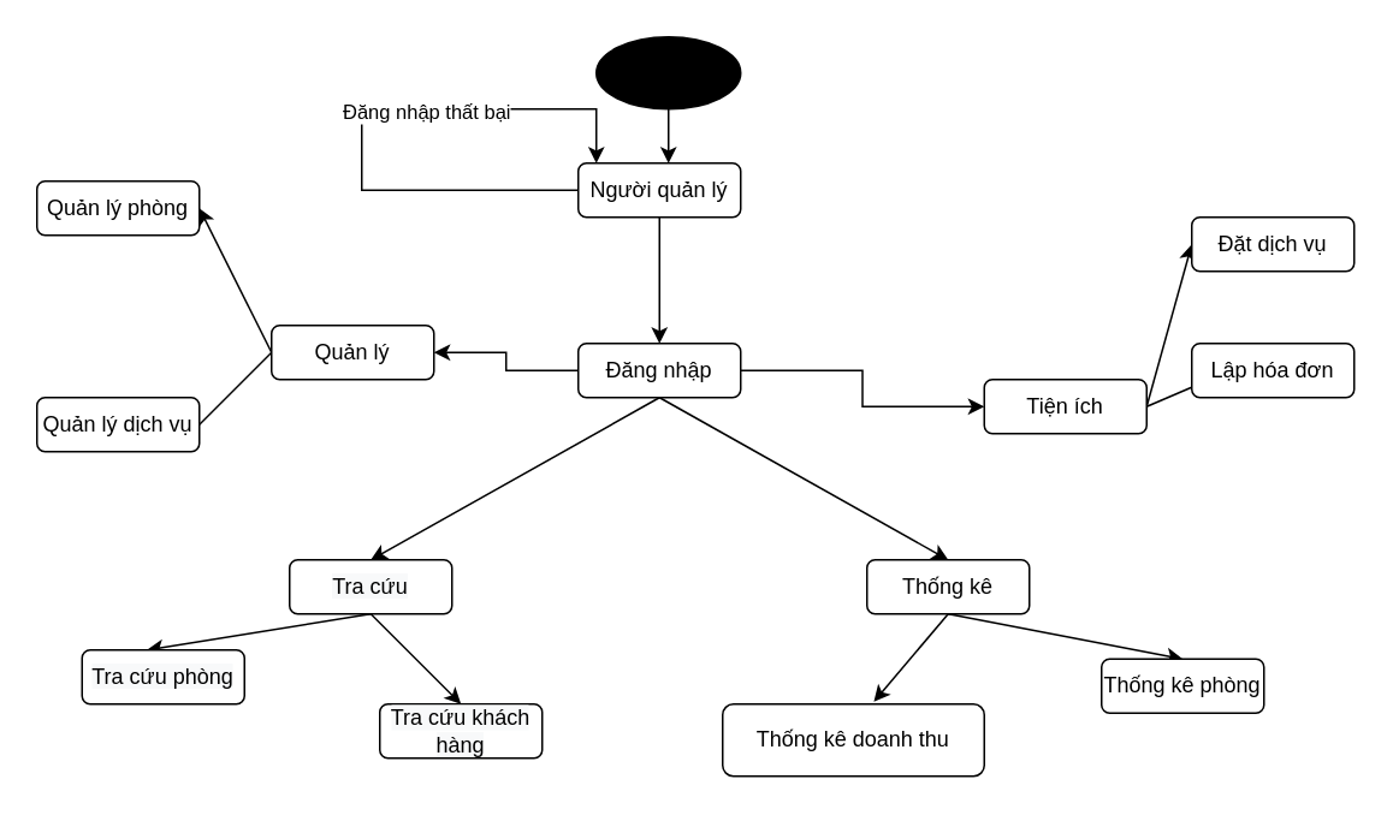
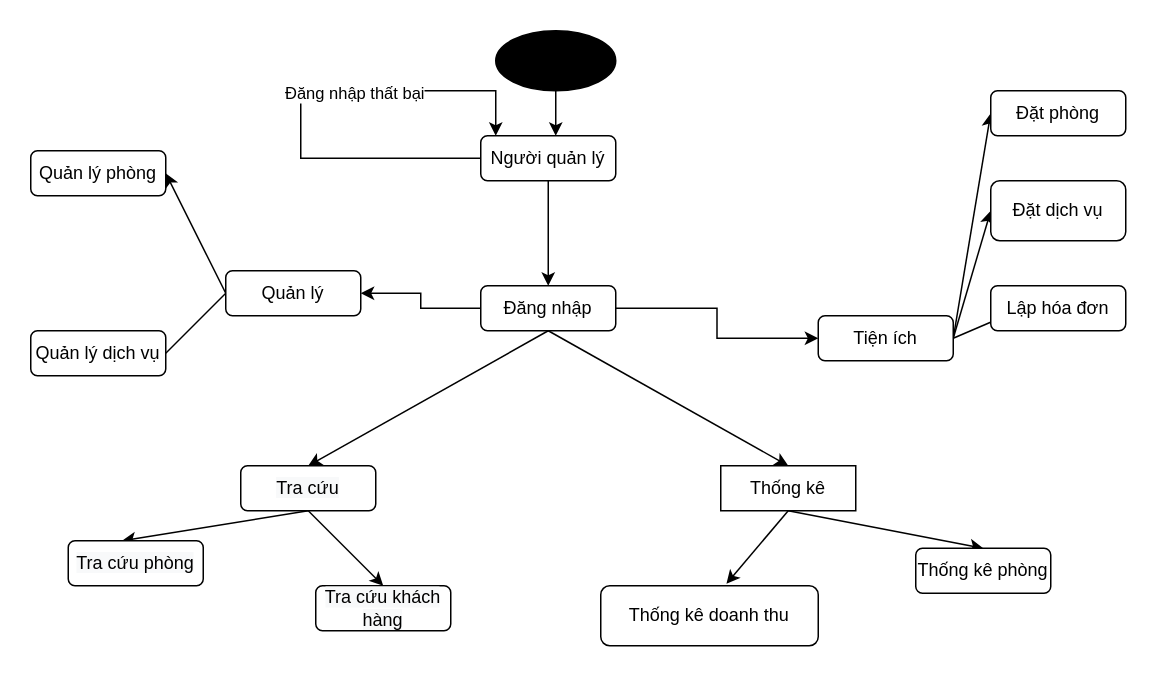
+ <mxCell id="28" value="Đặt phòng" style="rounded=1;whiteSpace=wrap;html=1;fillColor=#FFFFFF;" vertex="1" parent="1"><mxGeometry x="660" y="60" width="90" height="30" as="geometry" /></mxCell>
- <mxCell id="29" value="Đặt dịch vụ" style="rounded=1;whiteSpace=wrap;html=1;fillColor=#FFFFFF;" vertex="1" parent="1"><mxGeometry x="660" y="120" width="90" height="30" as="geometry" /></mxCell>
+ <mxCell id="29" value="Đặt dịch vụ" style="rounded=1;whiteSpace=wrap;html=1;fillColor=#FFFFFF;" vertex="1" parent="1"><mxGeometry x="660" y="120" width="90" height="40" as="geometry" /></mxCell>
+ <mxCell id="17" style="edgeStyle=none;rounded=0;orthogonalLoop=1;jettySize=auto;html=1;exitX=1;exitY=0.5;exitDx=0;exitDy=0;entryX=0;entryY=0.5;entryDx=0;entryDy=0;" edge="1" parent="1" source="20" target="28"><mxGeometry relative="1" as="geometry" /></mxCell>
- <mxCell id="23" value="Thống kê" style="rounded=1;whiteSpace=wrap;html=1;fillColor=#FFFFFF;" vertex="1" parent="1"><mxGeometry x="480" y="310" width="90" height="30" as="geometry" /></mxCell>
+ <mxCell id="23" value="Thống kê" style="whiteSpace=wrap;html=1;fillColor=#FFFFFF;rounded=0;" vertex="1" parent="1"><mxGeometry x="480" y="310" width="90" height="30" as="geometry" /></mxCell>
